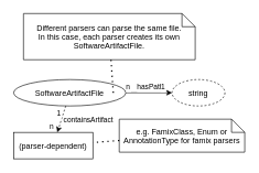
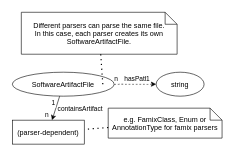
- <mxCell id="8" value="" style="endArrow=classic;" edge="1" parent="1" source="2" target="7"><mxGeometry width="50" height="50" relative="1" as="geometry"><mxPoint x="70" y="10" as="sourcePoint" /><mxPoint x="310" y="10" as="targetPoint" /></mxGeometry></mxCell>
+ <mxCell id="8" value="" style="endArrow=classic;dashed=1;" edge="1" parent="1" source="2" target="7"><mxGeometry width="50" height="50" relative="1" as="geometry"><mxPoint x="70" y="10" as="sourcePoint" /><mxPoint x="310" y="10" as="targetPoint" /></mxGeometry></mxCell>
- <mxCell id="7" value="string" style="ellipse;dashed=1;" vertex="1" parent="1"><mxGeometry x="260" y="120" width="80" height="40" as="geometry" /></mxCell>
+ <mxCell id="7" value="string" style="ellipse;" vertex="1" parent="1"><mxGeometry x="260" y="120" width="80" height="40" as="geometry" /></mxCell>
- <mxCell id="3" value="" style="endArrow=classic;dashed=1;" edge="1" parent="1" source="2" target="14"><mxGeometry width="50" height="50" relative="1" as="geometry"><mxPoint x="60" y="0" as="sourcePoint" /><mxPoint x="300" y="0" as="targetPoint" /></mxGeometry></mxCell>
+ <mxCell id="3" value="" style="endArrow=classic;" edge="1" parent="1" source="2" target="14"><mxGeometry width="50" height="50" relative="1" as="geometry"><mxPoint x="60" y="0" as="sourcePoint" /><mxPoint x="300" y="0" as="targetPoint" /></mxGeometry></mxCell>
